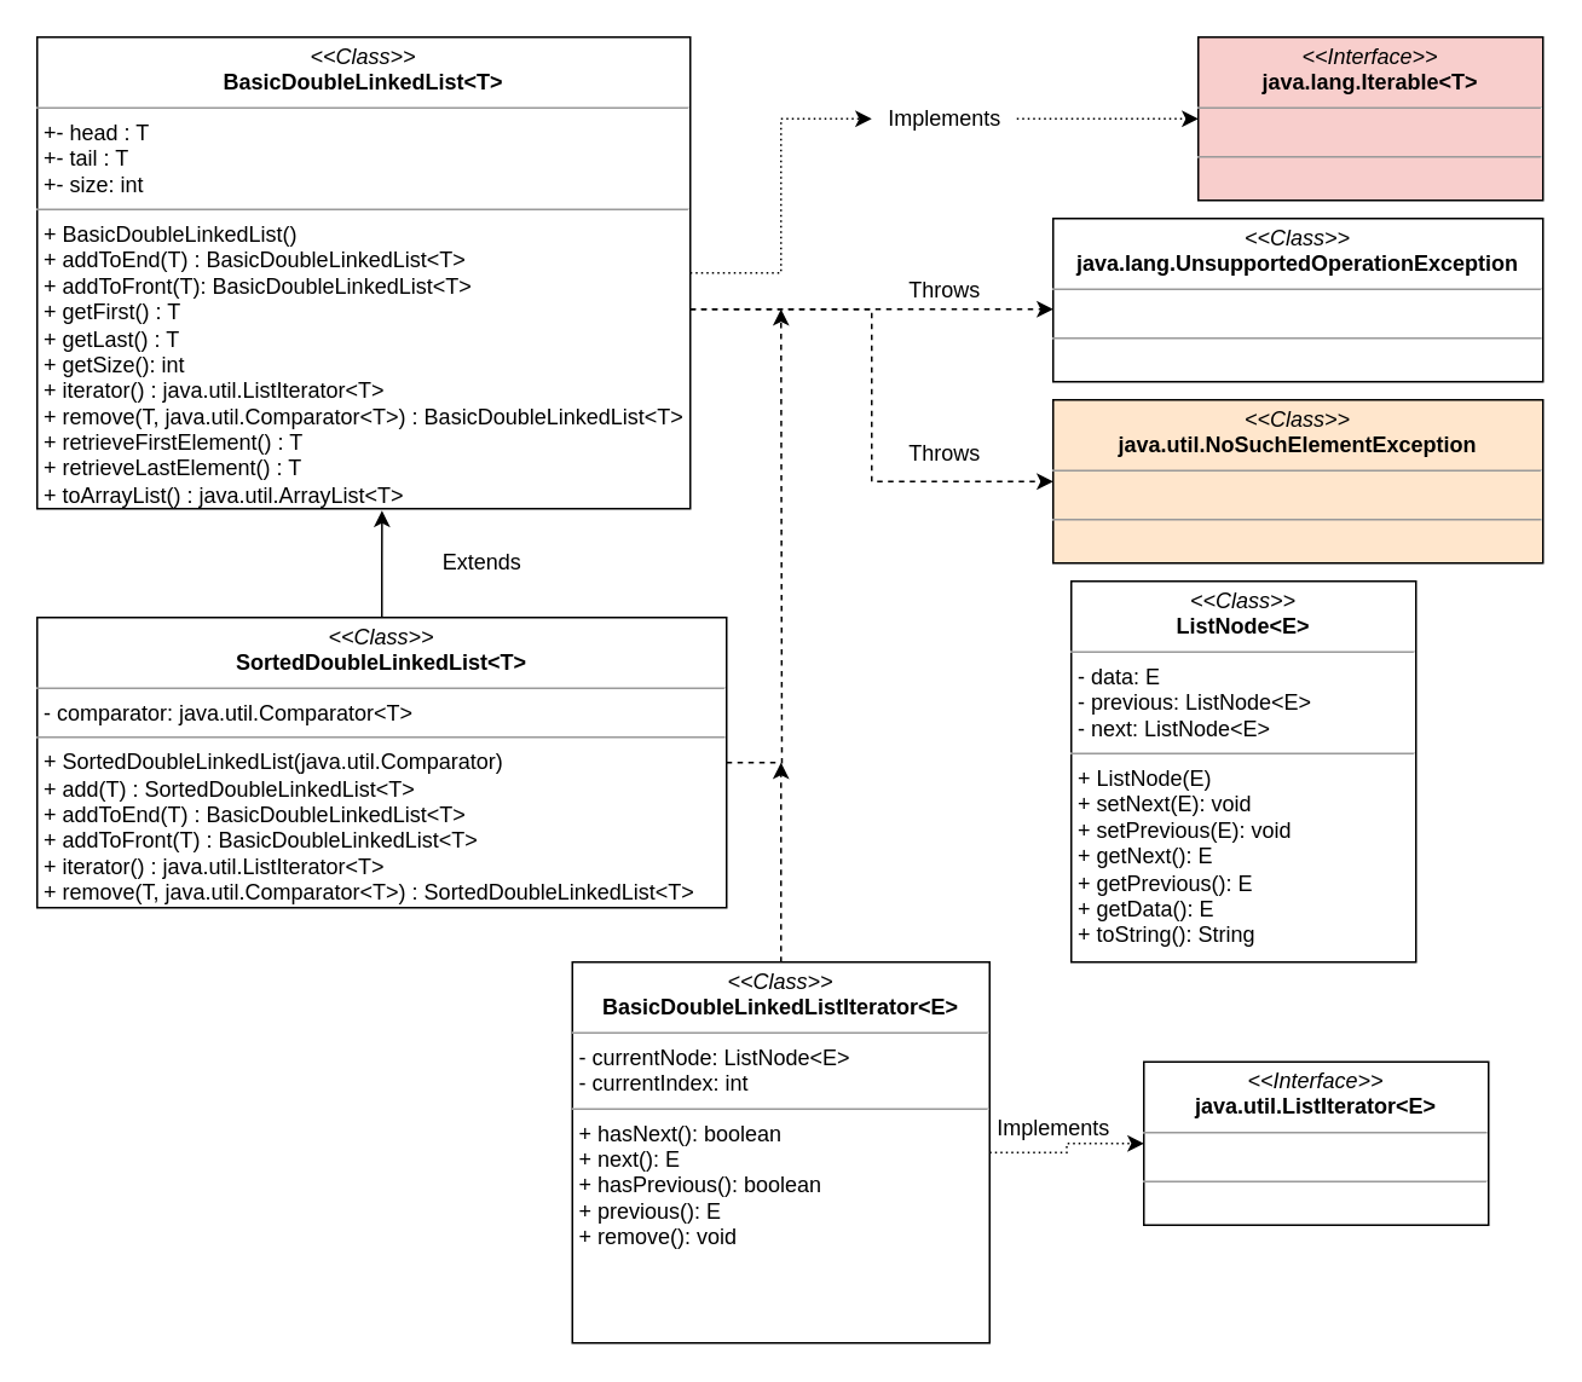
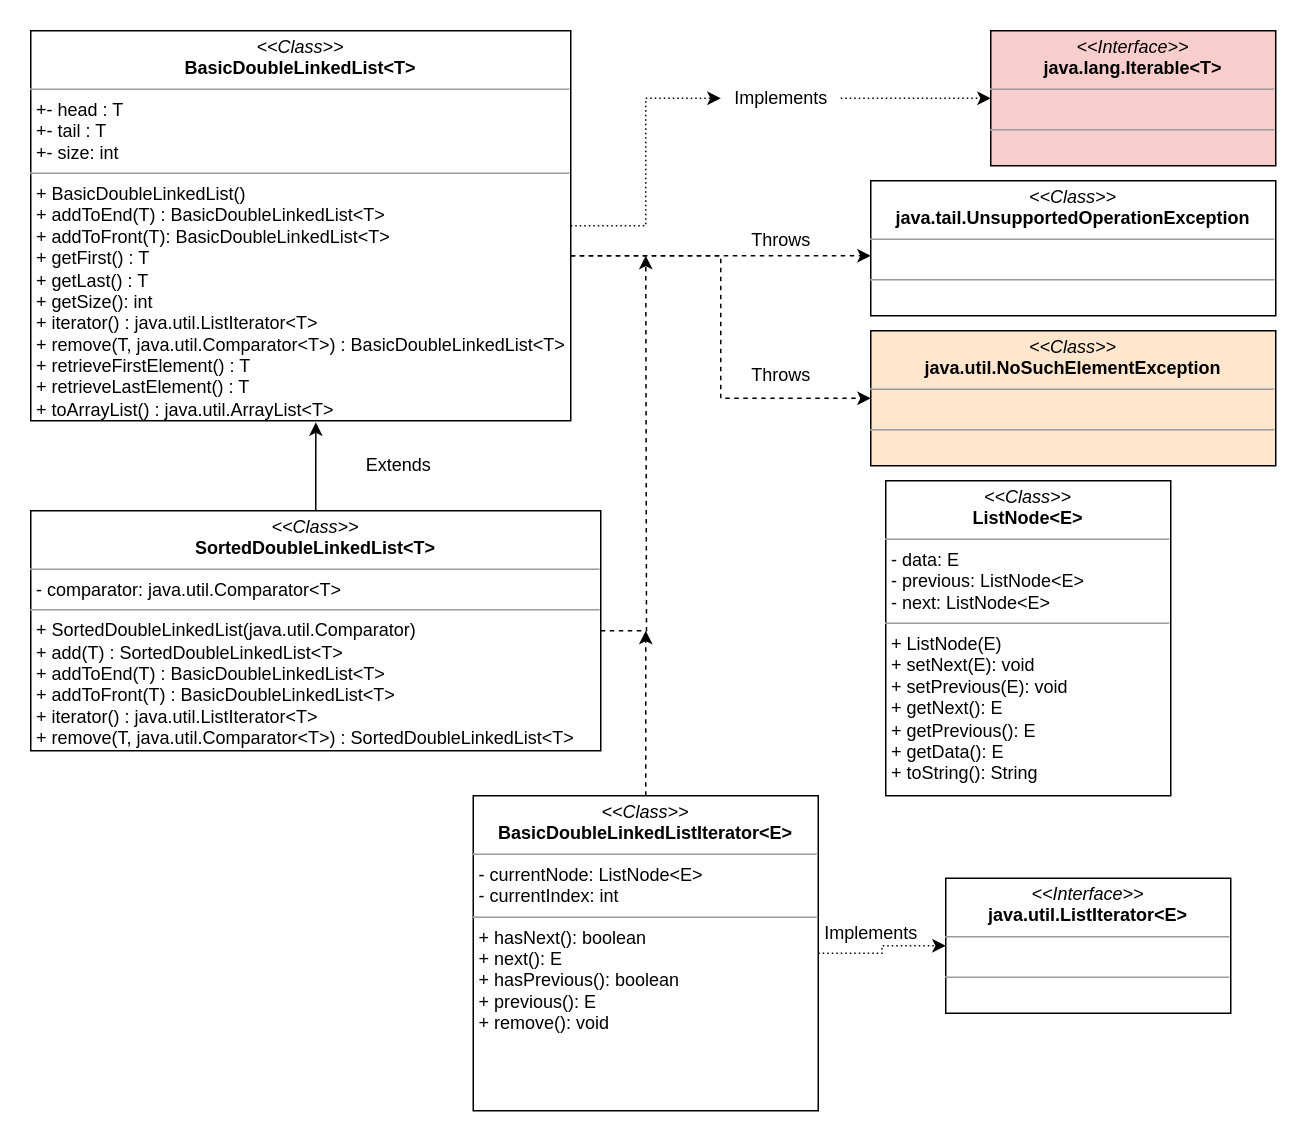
- <mxCell id="10" value="&lt;p style=&quot;margin: 0px ; margin-top: 4px ; text-align: center&quot;&gt;&lt;i&gt;&amp;lt;&amp;lt;Class&amp;gt;&amp;gt;&lt;/i&gt;&lt;br&gt;&lt;b&gt;java.lang.UnsupportedOperationException&lt;/b&gt;&lt;br&gt;&lt;/p&gt;&lt;hr size=&quot;1&quot;&gt;&lt;p style=&quot;margin: 0px ; margin-left: 4px&quot;&gt;&lt;br&gt;&lt;/p&gt;&lt;hr size=&quot;1&quot;&gt;&lt;p style=&quot;margin: 0px ; margin-left: 4px&quot;&gt;&lt;br&gt;&lt;/p&gt;" style="verticalAlign=top;align=left;overflow=fill;fontSize=12;fontFamily=Helvetica;html=1;" parent="1" vertex="1"><mxGeometry x="580" y="120" width="270" height="90" as="geometry" /></mxCell>
+ <mxCell id="10" value="&lt;p style=&quot;margin: 0px ; margin-top: 4px ; text-align: center&quot;&gt;&lt;i&gt;&amp;lt;&amp;lt;Class&amp;gt;&amp;gt;&lt;/i&gt;&lt;br&gt;&lt;b&gt;java.tail.UnsupportedOperationException&lt;/b&gt;&lt;br&gt;&lt;/p&gt;&lt;hr size=&quot;1&quot;&gt;&lt;p style=&quot;margin: 0px ; margin-left: 4px&quot;&gt;&lt;br&gt;&lt;/p&gt;&lt;hr size=&quot;1&quot;&gt;&lt;p style=&quot;margin: 0px ; margin-left: 4px&quot;&gt;&lt;br&gt;&lt;/p&gt;" style="verticalAlign=top;align=left;overflow=fill;fontSize=12;fontFamily=Helvetica;html=1;" parent="1" vertex="1"><mxGeometry x="580" y="120" width="270" height="90" as="geometry" /></mxCell>
